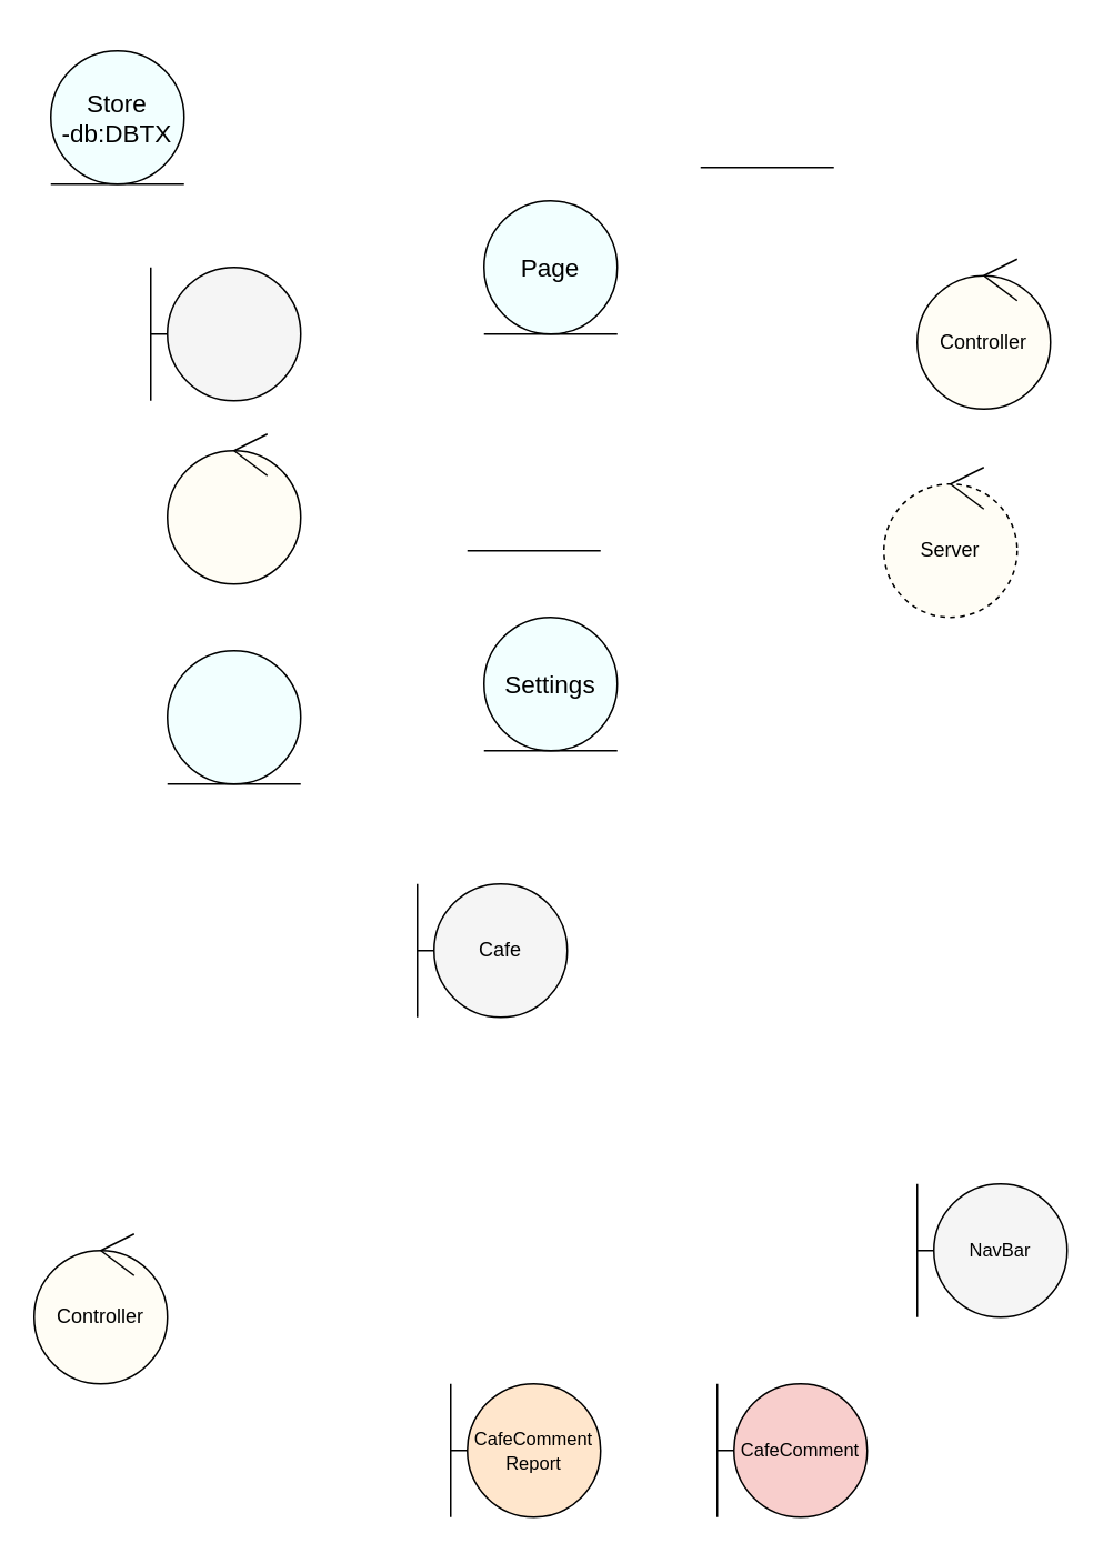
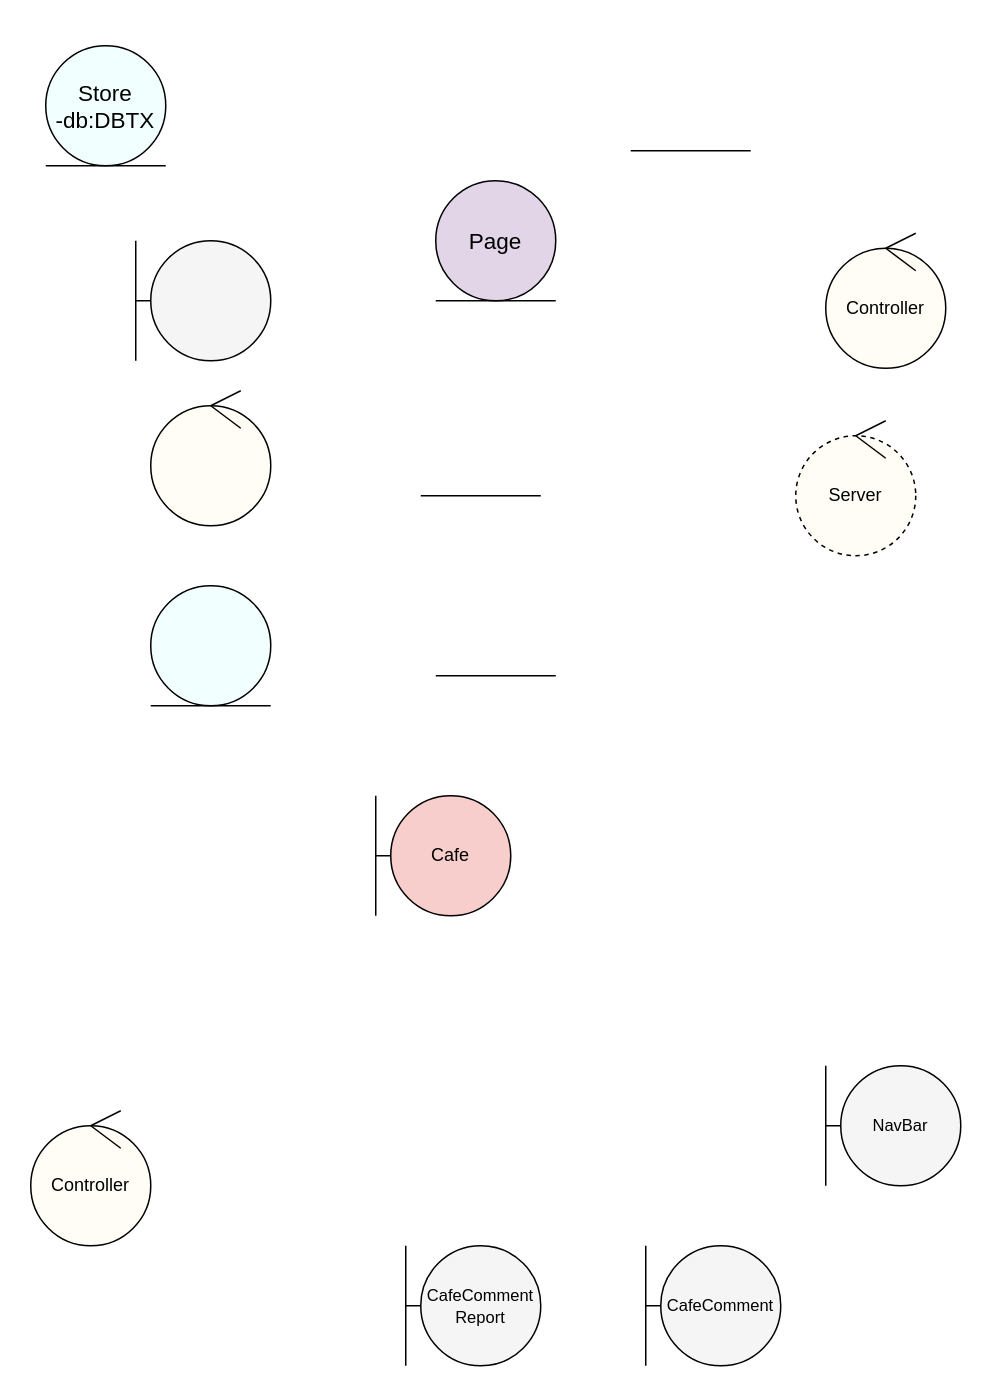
- <mxCell id="13" value="&lt;font style=&quot;font-size: 15px;&quot;&gt;Page&lt;/font&gt;" style="ellipse;whiteSpace=wrap;html=1;aspect=fixed;fillColor=#F2FFFF;" vertex="1" parent="1"><mxGeometry x="290" y="120" width="80" height="80" as="geometry" /></mxCell>
+ <mxCell id="13" value="&lt;font style=&quot;font-size: 15px;&quot;&gt;Page&lt;/font&gt;" style="ellipse;whiteSpace=wrap;html=1;aspect=fixed;fillColor=#e1d5e7;" vertex="1" parent="1"><mxGeometry x="290" y="120" width="80" height="80" as="geometry" /></mxCell>
- <mxCell id="24" value="&lt;span style=&quot;font-size: 15px;&quot;&gt;Settings&lt;/span&gt;" style="ellipse;whiteSpace=wrap;html=1;aspect=fixed;fillColor=#F2FFFF;" vertex="1" parent="23"><mxGeometry width="80" height="80" as="geometry" /></mxCell>
- <mxCell id="49" value="Cafe" style="ellipse;whiteSpace=wrap;html=1;aspect=fixed;fillColor=#F5F5F5;" vertex="1" parent="1"><mxGeometry x="260" y="530" width="80" height="80" as="geometry" /></mxCell>
+ <mxCell id="49" value="Cafe" style="ellipse;whiteSpace=wrap;html=1;aspect=fixed;fillColor=#f8cecc;" vertex="1" parent="1"><mxGeometry x="260" y="530" width="80" height="80" as="geometry" /></mxCell>
- <mxCell id="46" value="&lt;font style=&quot;font-size: 11px;&quot;&gt;CafeComment&lt;br&gt;Report&lt;br&gt;&lt;/font&gt;" style="ellipse;whiteSpace=wrap;html=1;aspect=fixed;fillColor=#ffe6cc;" vertex="1" parent="45"><mxGeometry x="10" width="80" height="80" as="geometry" /></mxCell>
+ <mxCell id="46" value="&lt;font style=&quot;font-size: 11px;&quot;&gt;CafeComment&lt;br&gt;Report&lt;br&gt;&lt;/font&gt;" style="ellipse;whiteSpace=wrap;html=1;aspect=fixed;fillColor=#F5F5F5;" vertex="1" parent="45"><mxGeometry x="10" width="80" height="80" as="geometry" /></mxCell>
- <mxCell id="31" value="&lt;font style=&quot;font-size: 11px;&quot;&gt;CafeComment&lt;/font&gt;" style="ellipse;whiteSpace=wrap;html=1;aspect=fixed;fillColor=#f8cecc;" vertex="1" parent="30"><mxGeometry x="10" width="80" height="80" as="geometry" /></mxCell>
+ <mxCell id="31" value="&lt;font style=&quot;font-size: 11px;&quot;&gt;CafeComment&lt;/font&gt;" style="ellipse;whiteSpace=wrap;html=1;aspect=fixed;fillColor=#F5F5F5;" vertex="1" parent="30"><mxGeometry x="10" width="80" height="80" as="geometry" /></mxCell>
